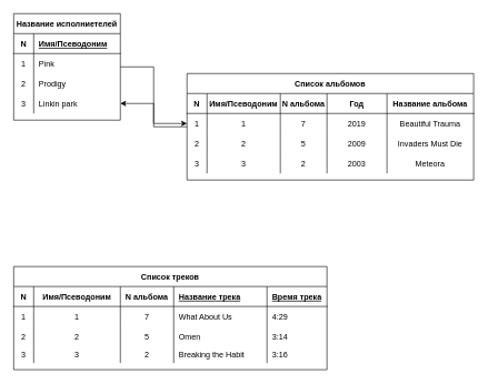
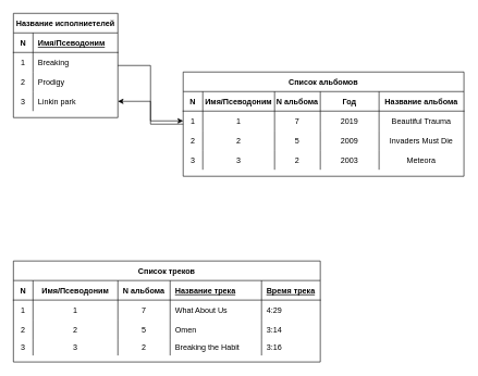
- <mxCell id="9" value="Pink" style="shape=partialRectangle;connectable=0;fillColor=none;top=0;left=0;bottom=0;right=0;align=left;spacingLeft=6;overflow=hidden;" vertex="1" parent="7"><mxGeometry x="30" width="130" height="30" as="geometry"><mxRectangle width="130" height="30" as="alternateBounds" /></mxGeometry></mxCell>
+ <mxCell id="9" value="Breaking" style="shape=partialRectangle;connectable=0;fillColor=none;top=0;left=0;bottom=0;right=0;align=left;spacingLeft=6;overflow=hidden;" vertex="1" parent="7"><mxGeometry x="30" width="130" height="30" as="geometry"><mxRectangle width="130" height="30" as="alternateBounds" /></mxGeometry></mxCell>
